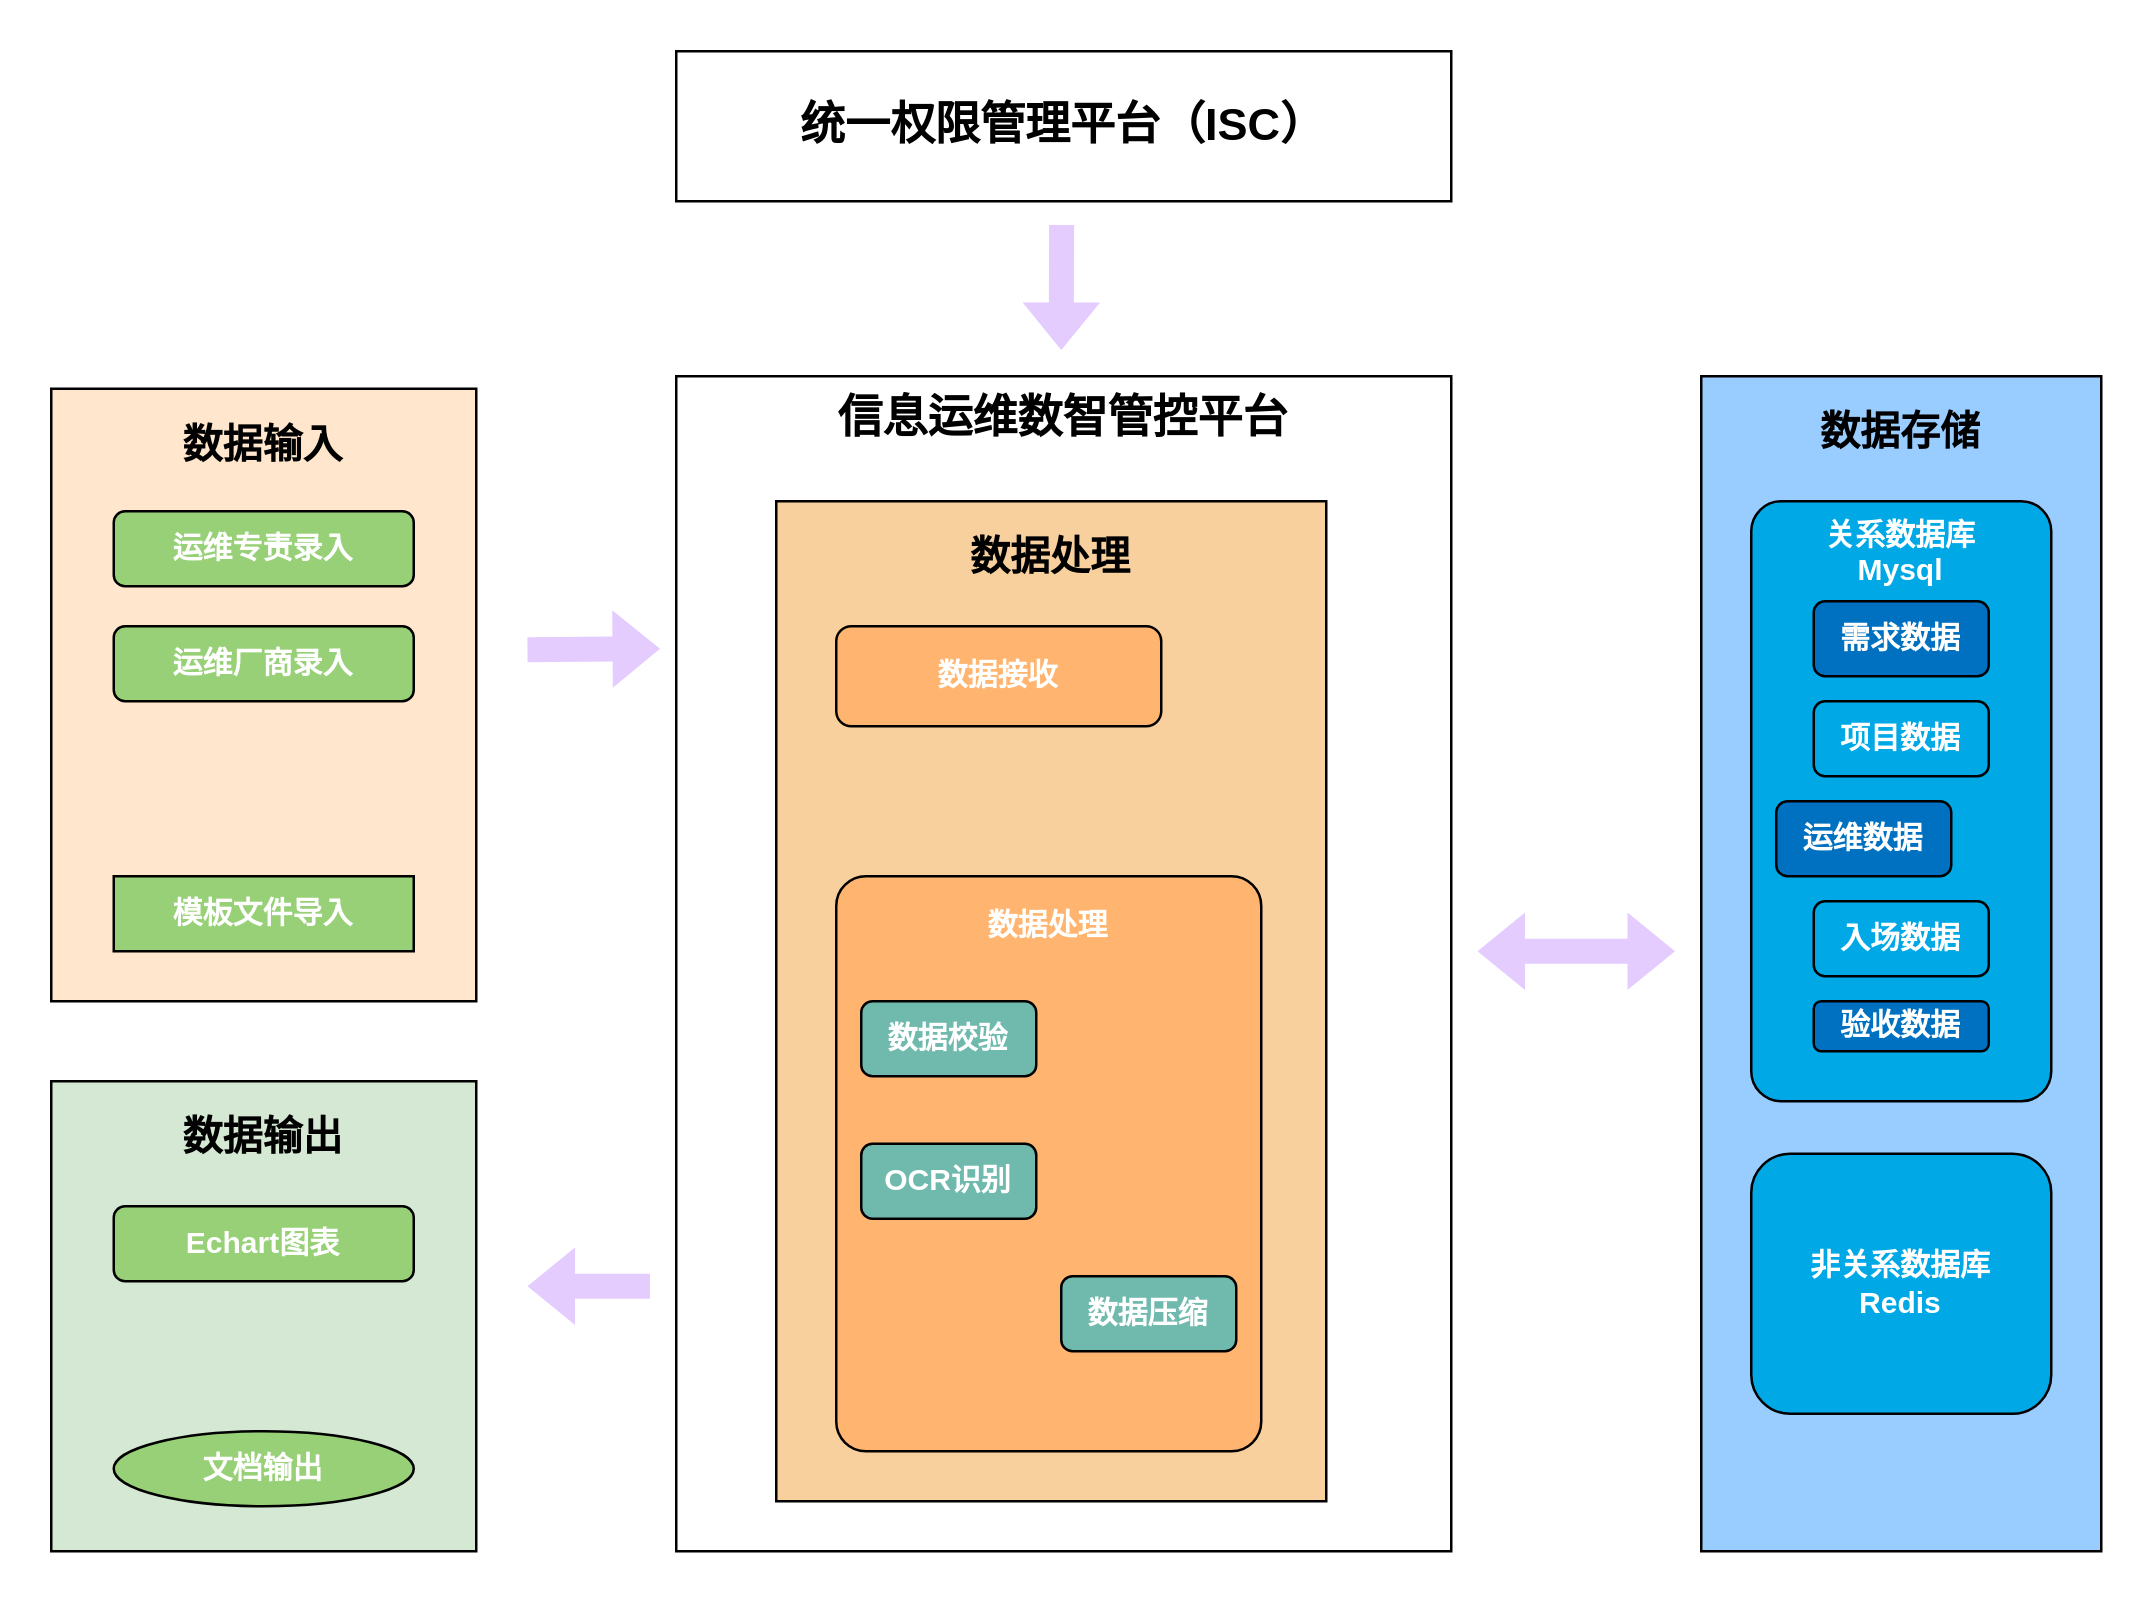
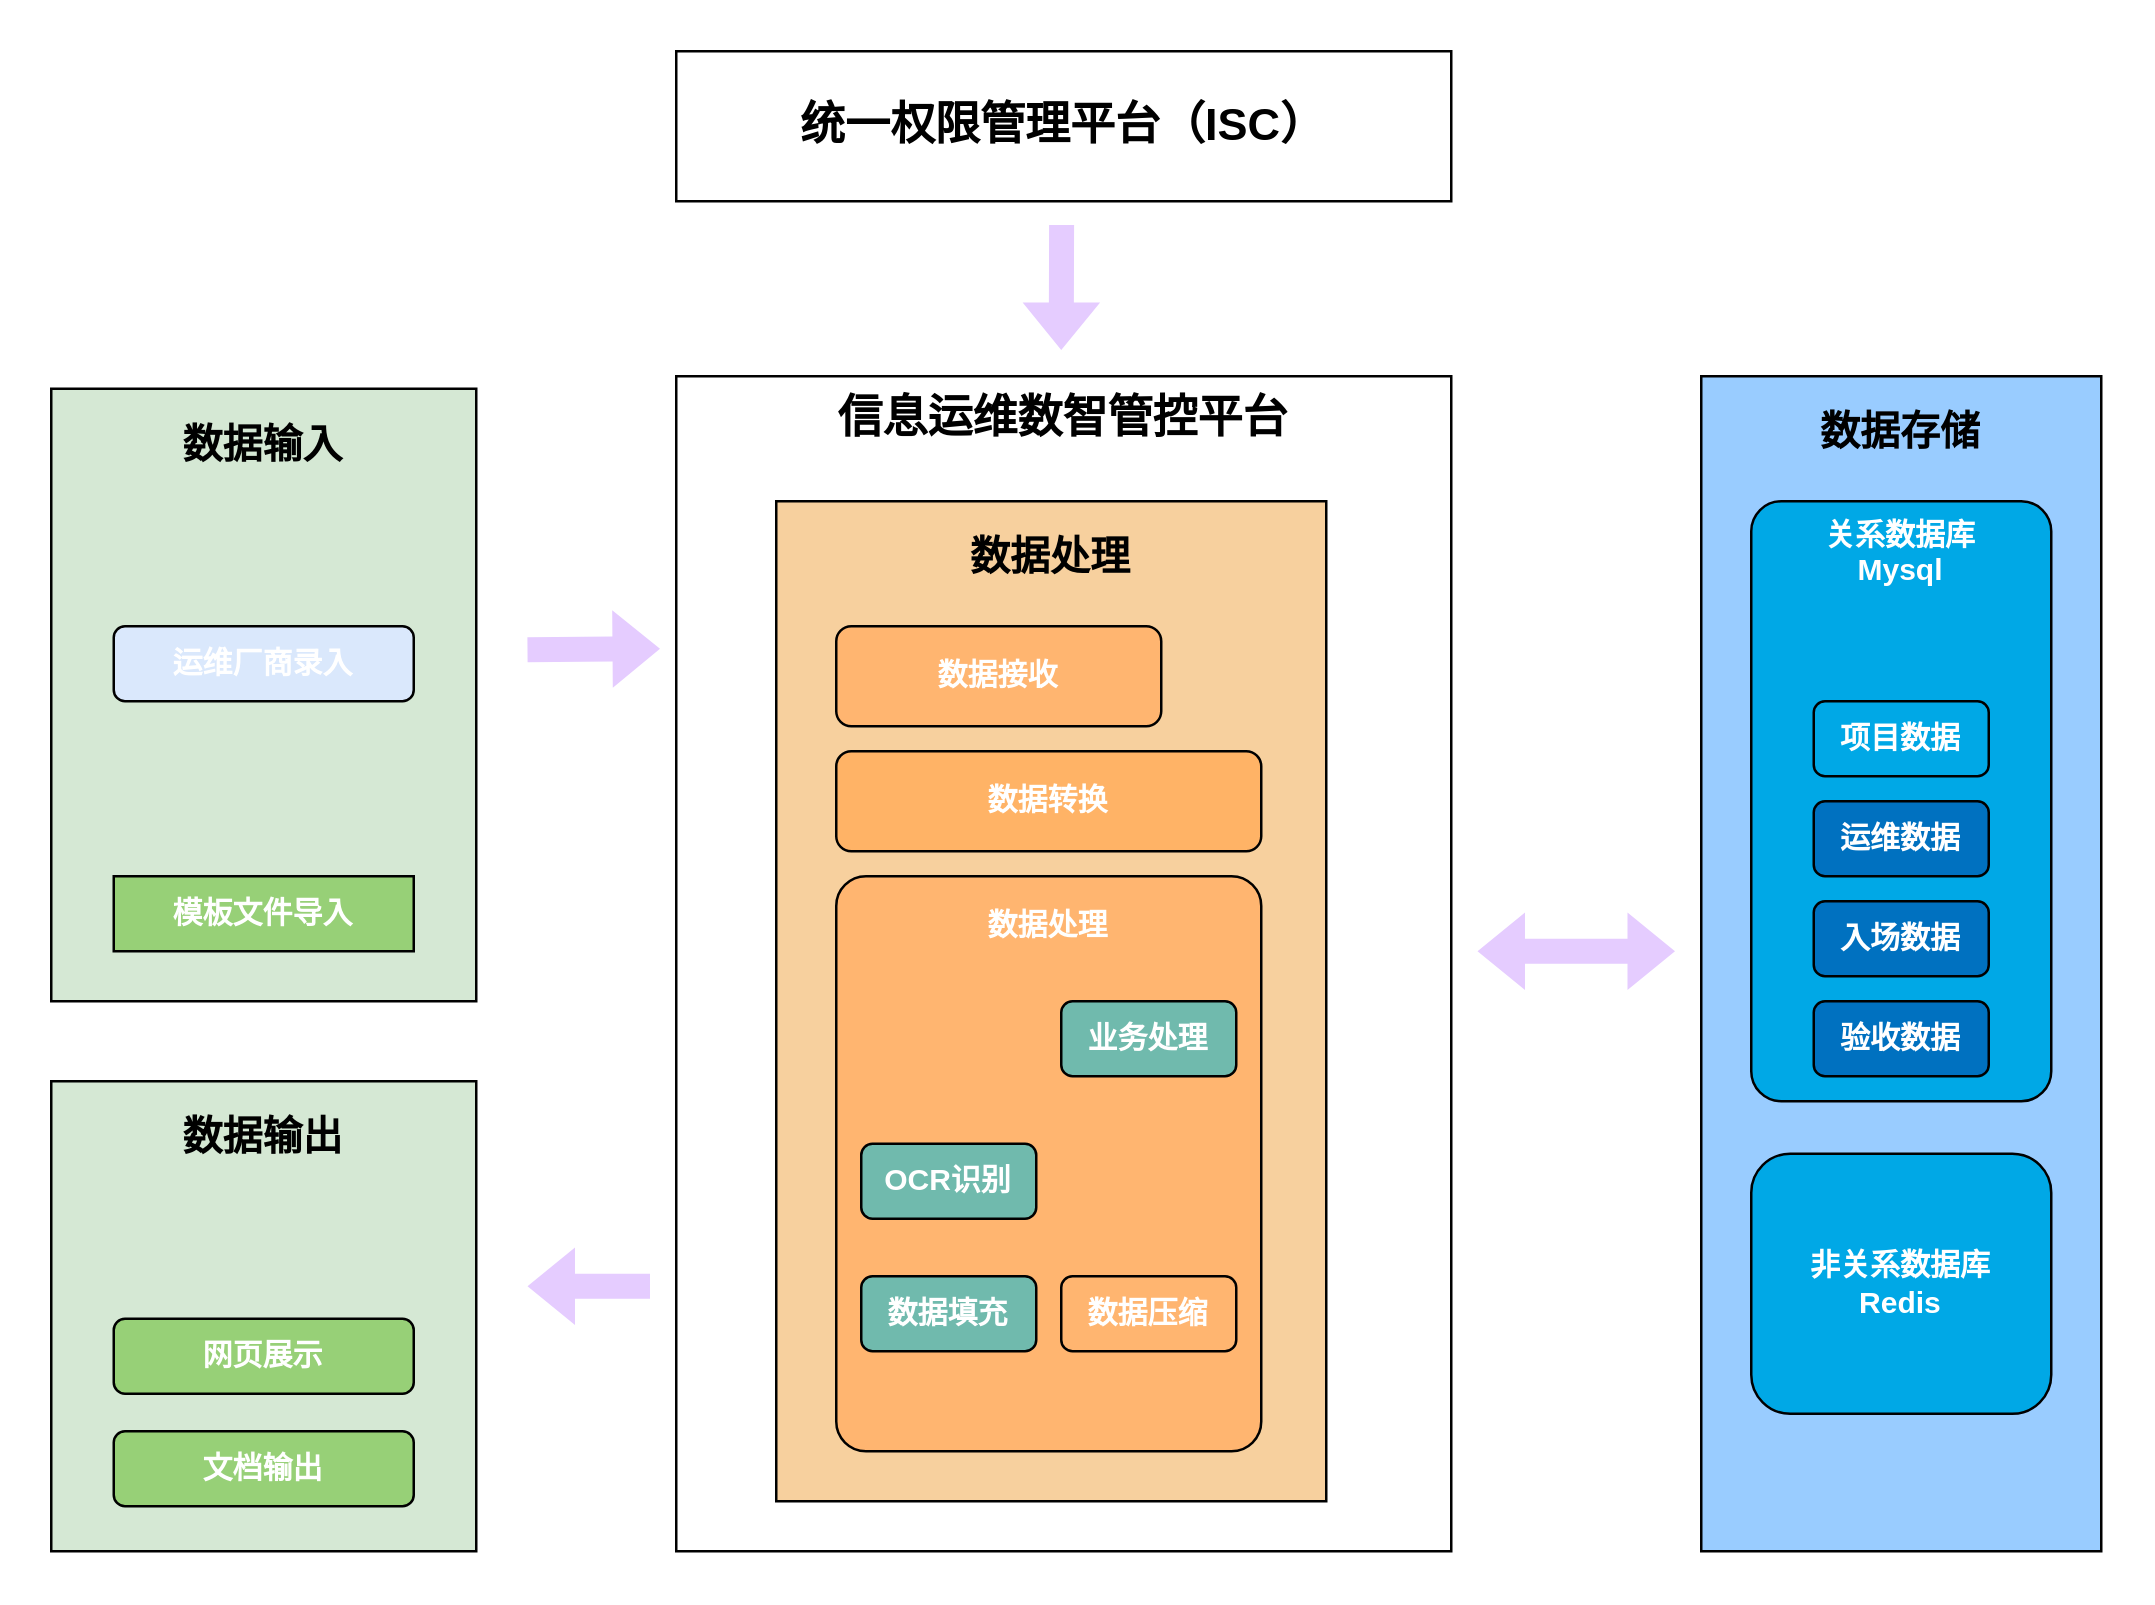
- <mxCell id="3" value="数据输入" style="rounded=0;whiteSpace=wrap;html=1;verticalAlign=top;fillColor=#ffe6cc;fontColor=#000000;fontStyle=1;fontSize=16;spacingTop=6;" parent="1" vertex="1"><mxGeometry x="20" y="155" width="170" height="245" as="geometry" /></mxCell>
+ <mxCell id="3" value="数据输入" style="rounded=0;whiteSpace=wrap;html=1;verticalAlign=top;fillColor=#D5E8D4;fontColor=#000000;fontStyle=1;fontSize=16;spacingTop=6;" parent="1" vertex="1"><mxGeometry x="20" y="155" width="170" height="245" as="geometry" /></mxCell>
- <mxCell id="4" value="运维专责录入" style="rounded=1;whiteSpace=wrap;html=1;fillColor=#97D077;labelBorderColor=none;fontColor=#FFFFFF;fontStyle=1" parent="1" vertex="1"><mxGeometry x="45" y="204" width="120" height="30" as="geometry" /></mxCell>
- <mxCell id="19" value="需求数据" style="rounded=1;whiteSpace=wrap;html=1;fillColor=#0071C0;fontColor=#FFFFFF;fontStyle=1" parent="1" vertex="1"><mxGeometry x="725" y="240" width="70" height="30" as="geometry" /></mxCell>
- <mxCell id="18" value="运维厂商录入" style="rounded=1;whiteSpace=wrap;html=1;fillColor=#97D077;labelBorderColor=none;fontColor=#FFFFFF;fontStyle=1" parent="1" vertex="1"><mxGeometry x="45" y="250" width="120" height="30" as="geometry" /></mxCell>
+ <mxCell id="18" value="运维厂商录入" style="rounded=1;whiteSpace=wrap;html=1;fillColor=#dae8fc;labelBorderColor=none;fontColor=#FFFFFF;fontStyle=1;" parent="1" vertex="1"><mxGeometry x="45" y="250" width="120" height="30" as="geometry" /></mxCell>
+ <mxCell id="11" value="数据转换" style="rounded=1;whiteSpace=wrap;html=1;verticalAlign=middle;fillColor=#FFB366;fontColor=#FFFFFF;fontStyle=1" parent="1" vertex="1"><mxGeometry x="334" y="300" width="170" height="40" as="geometry" /></mxCell>
- <mxCell id="21" value="运维数据" style="rounded=1;whiteSpace=wrap;html=1;fillColor=#0071C0;fontColor=#FFFFFF;fontStyle=1" parent="1" vertex="1"><mxGeometry x="710" y="320" width="70" height="30" as="geometry" /></mxCell>
+ <mxCell id="21" value="运维数据" style="rounded=1;whiteSpace=wrap;html=1;fillColor=#0071C0;fontColor=#FFFFFF;fontStyle=1" parent="1" vertex="1"><mxGeometry x="725" y="320" width="70" height="30" as="geometry" /></mxCell>
- <mxCell id="23" value="入场数据" style="rounded=1;whiteSpace=wrap;html=1;fillColor=#00a8e6;fontColor=#FFFFFF;fontStyle=1;" parent="1" vertex="1"><mxGeometry x="725" y="360" width="70" height="30" as="geometry" /></mxCell>
+ <mxCell id="23" value="入场数据" style="rounded=1;whiteSpace=wrap;html=1;fillColor=#0071C0;fontColor=#FFFFFF;fontStyle=1" parent="1" vertex="1"><mxGeometry x="725" y="360" width="70" height="30" as="geometry" /></mxCell>
- <mxCell id="22" value="验收数据" style="rounded=1;whiteSpace=wrap;html=1;fillColor=#0071C0;fontColor=#FFFFFF;fontStyle=1" parent="1" vertex="1"><mxGeometry x="725" y="400" width="70" height="20" as="geometry" /></mxCell>
+ <mxCell id="22" value="验收数据" style="rounded=1;whiteSpace=wrap;html=1;fillColor=#0071C0;fontColor=#FFFFFF;fontStyle=1" parent="1" vertex="1"><mxGeometry x="725" y="400" width="70" height="30" as="geometry" /></mxCell>
- <mxCell id="25" value="数据校验" style="rounded=1;whiteSpace=wrap;html=1;fillColor=#70BAAD;fontColor=#FFFFFF;fontStyle=1" parent="1" vertex="1"><mxGeometry x="344" y="400" width="70" height="30" as="geometry" /></mxCell>
+ <mxCell id="26" value="业务处理" style="rounded=1;whiteSpace=wrap;html=1;fillColor=#70BAAD;fontColor=#FFFFFF;fontStyle=1" parent="1" vertex="1"><mxGeometry x="424" y="400" width="70" height="30" as="geometry" /></mxCell>
- <mxCell id="15" value="Echart图表" style="rounded=1;whiteSpace=wrap;html=1;fillColor=#97D077;fontColor=#FFFFFF;fontStyle=1" parent="1" vertex="1"><mxGeometry x="45" y="482" width="120" height="30" as="geometry" /></mxCell>
+ <mxCell id="28" value="数据填充" style="rounded=1;whiteSpace=wrap;html=1;fillColor=#70BAAD;fontColor=#FFFFFF;fontStyle=1" parent="1" vertex="1"><mxGeometry x="344" y="510" width="70" height="30" as="geometry" /></mxCell>
- <mxCell id="27" value="数据压缩" style="rounded=1;whiteSpace=wrap;html=1;fillColor=#70BAAD;fontColor=#FFFFFF;fontStyle=1" parent="1" vertex="1"><mxGeometry x="424" y="510" width="70" height="30" as="geometry" /></mxCell>
+ <mxCell id="27" value="数据压缩" style="rounded=1;whiteSpace=wrap;html=1;fillColor=#ffb570;fontColor=#FFFFFF;fontStyle=1;" parent="1" vertex="1"><mxGeometry x="424" y="510" width="70" height="30" as="geometry" /></mxCell>
+ <mxCell id="16" value="网页展示" style="rounded=1;whiteSpace=wrap;html=1;fillColor=#97D077;fontColor=#FFFFFF;fontStyle=1" parent="1" vertex="1"><mxGeometry x="45" y="527" width="120" height="30" as="geometry" /></mxCell>
- <mxCell id="17" value="文档输出" style="ellipse;whiteSpace=wrap;html=1;fillColor=#97D077;fontColor=#FFFFFF;fontStyle=1;" parent="1" vertex="1"><mxGeometry x="45" y="572" width="120" height="30" as="geometry" /></mxCell>
+ <mxCell id="17" value="文档输出" style="rounded=1;whiteSpace=wrap;html=1;fillColor=#97D077;fontColor=#FFFFFF;fontStyle=1" parent="1" vertex="1"><mxGeometry x="45" y="572" width="120" height="30" as="geometry" /></mxCell>
